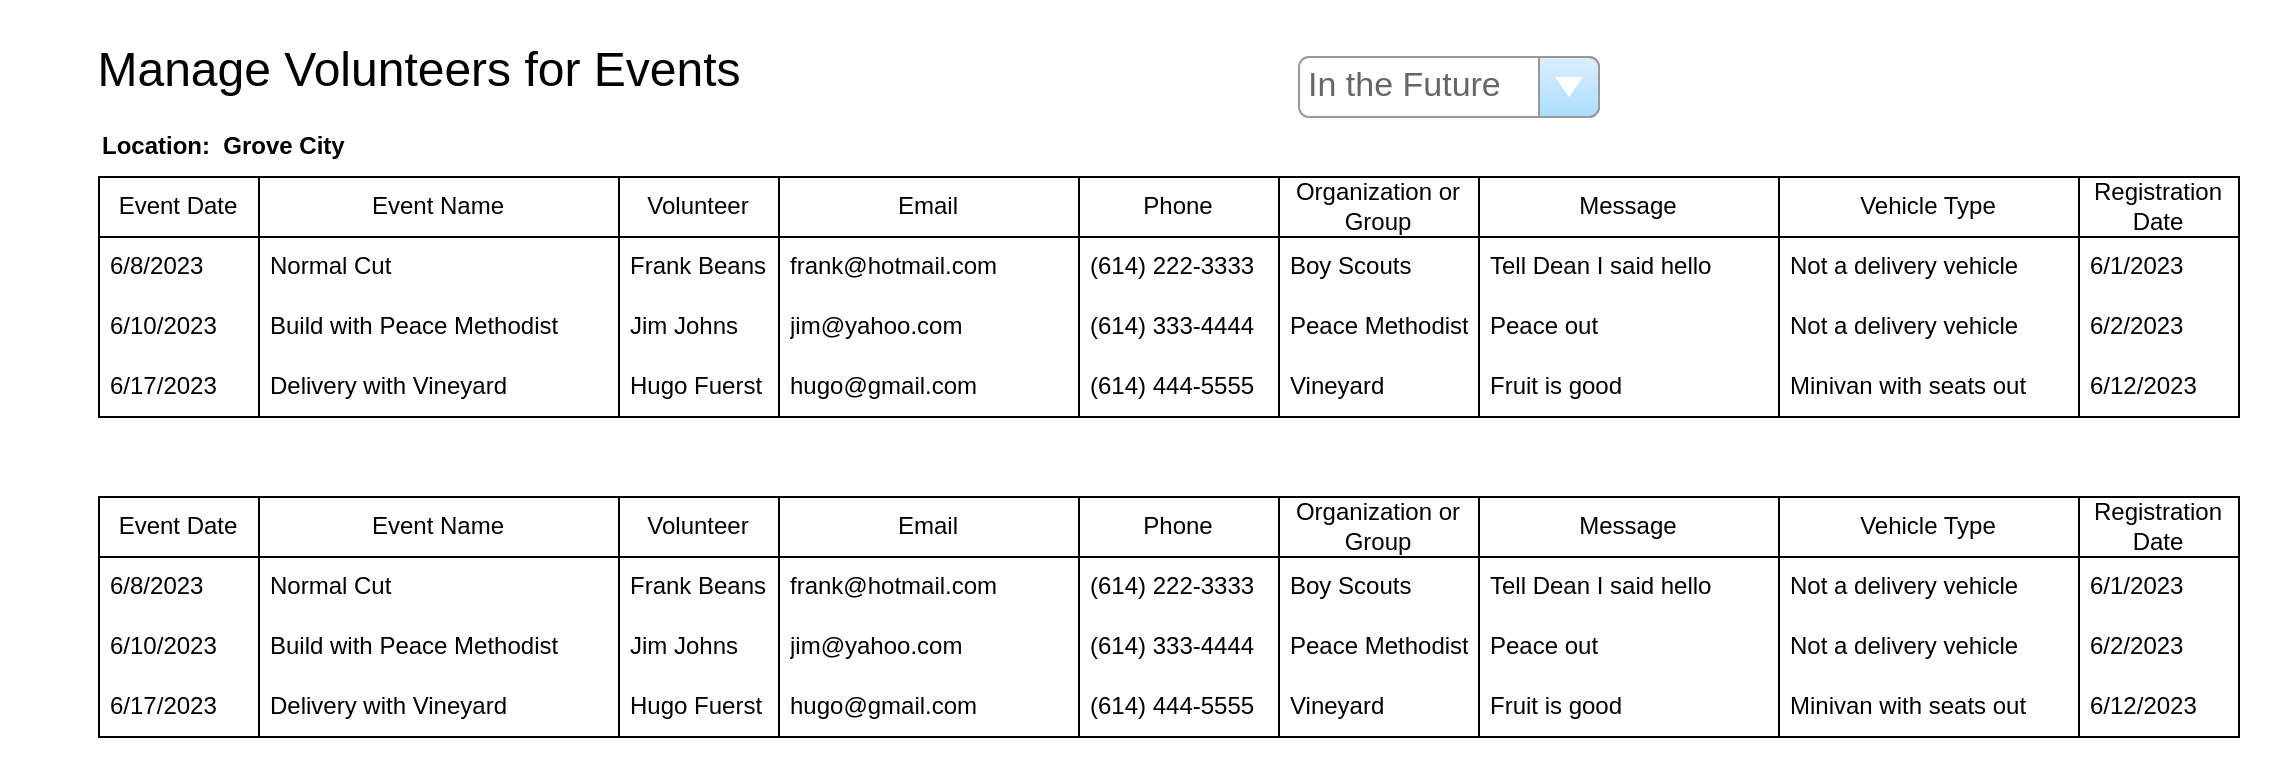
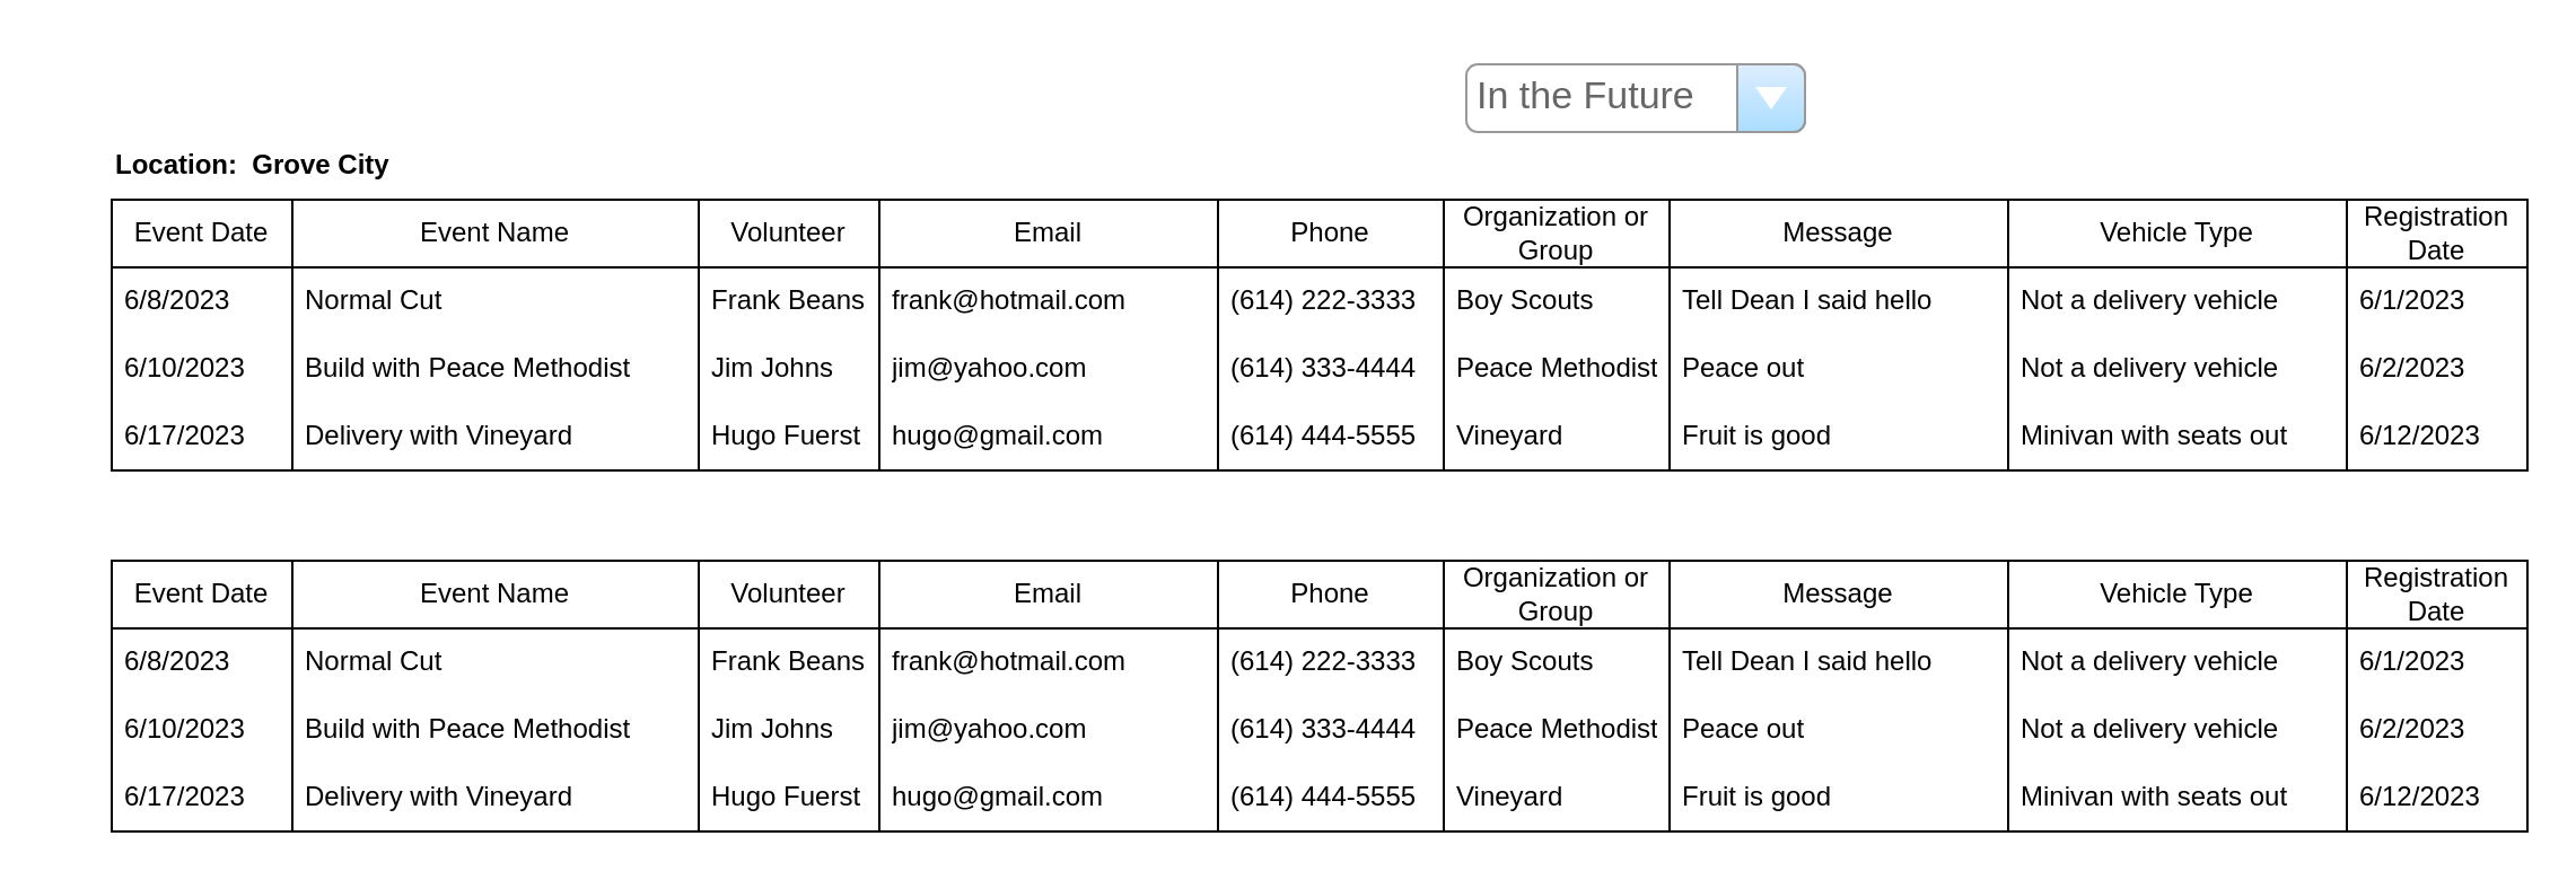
- <mxCell id="23" value="&lt;font style=&quot;font-size: 24px;&quot;&gt;Manage Volunteers for Events&lt;/font&gt;" style="text;strokeColor=none;align=center;fillColor=none;html=1;verticalAlign=middle;whiteSpace=wrap;rounded=0;" parent="1" vertex="1"><mxGeometry x="20" y="20" width="379" height="30" as="geometry" /></mxCell>
